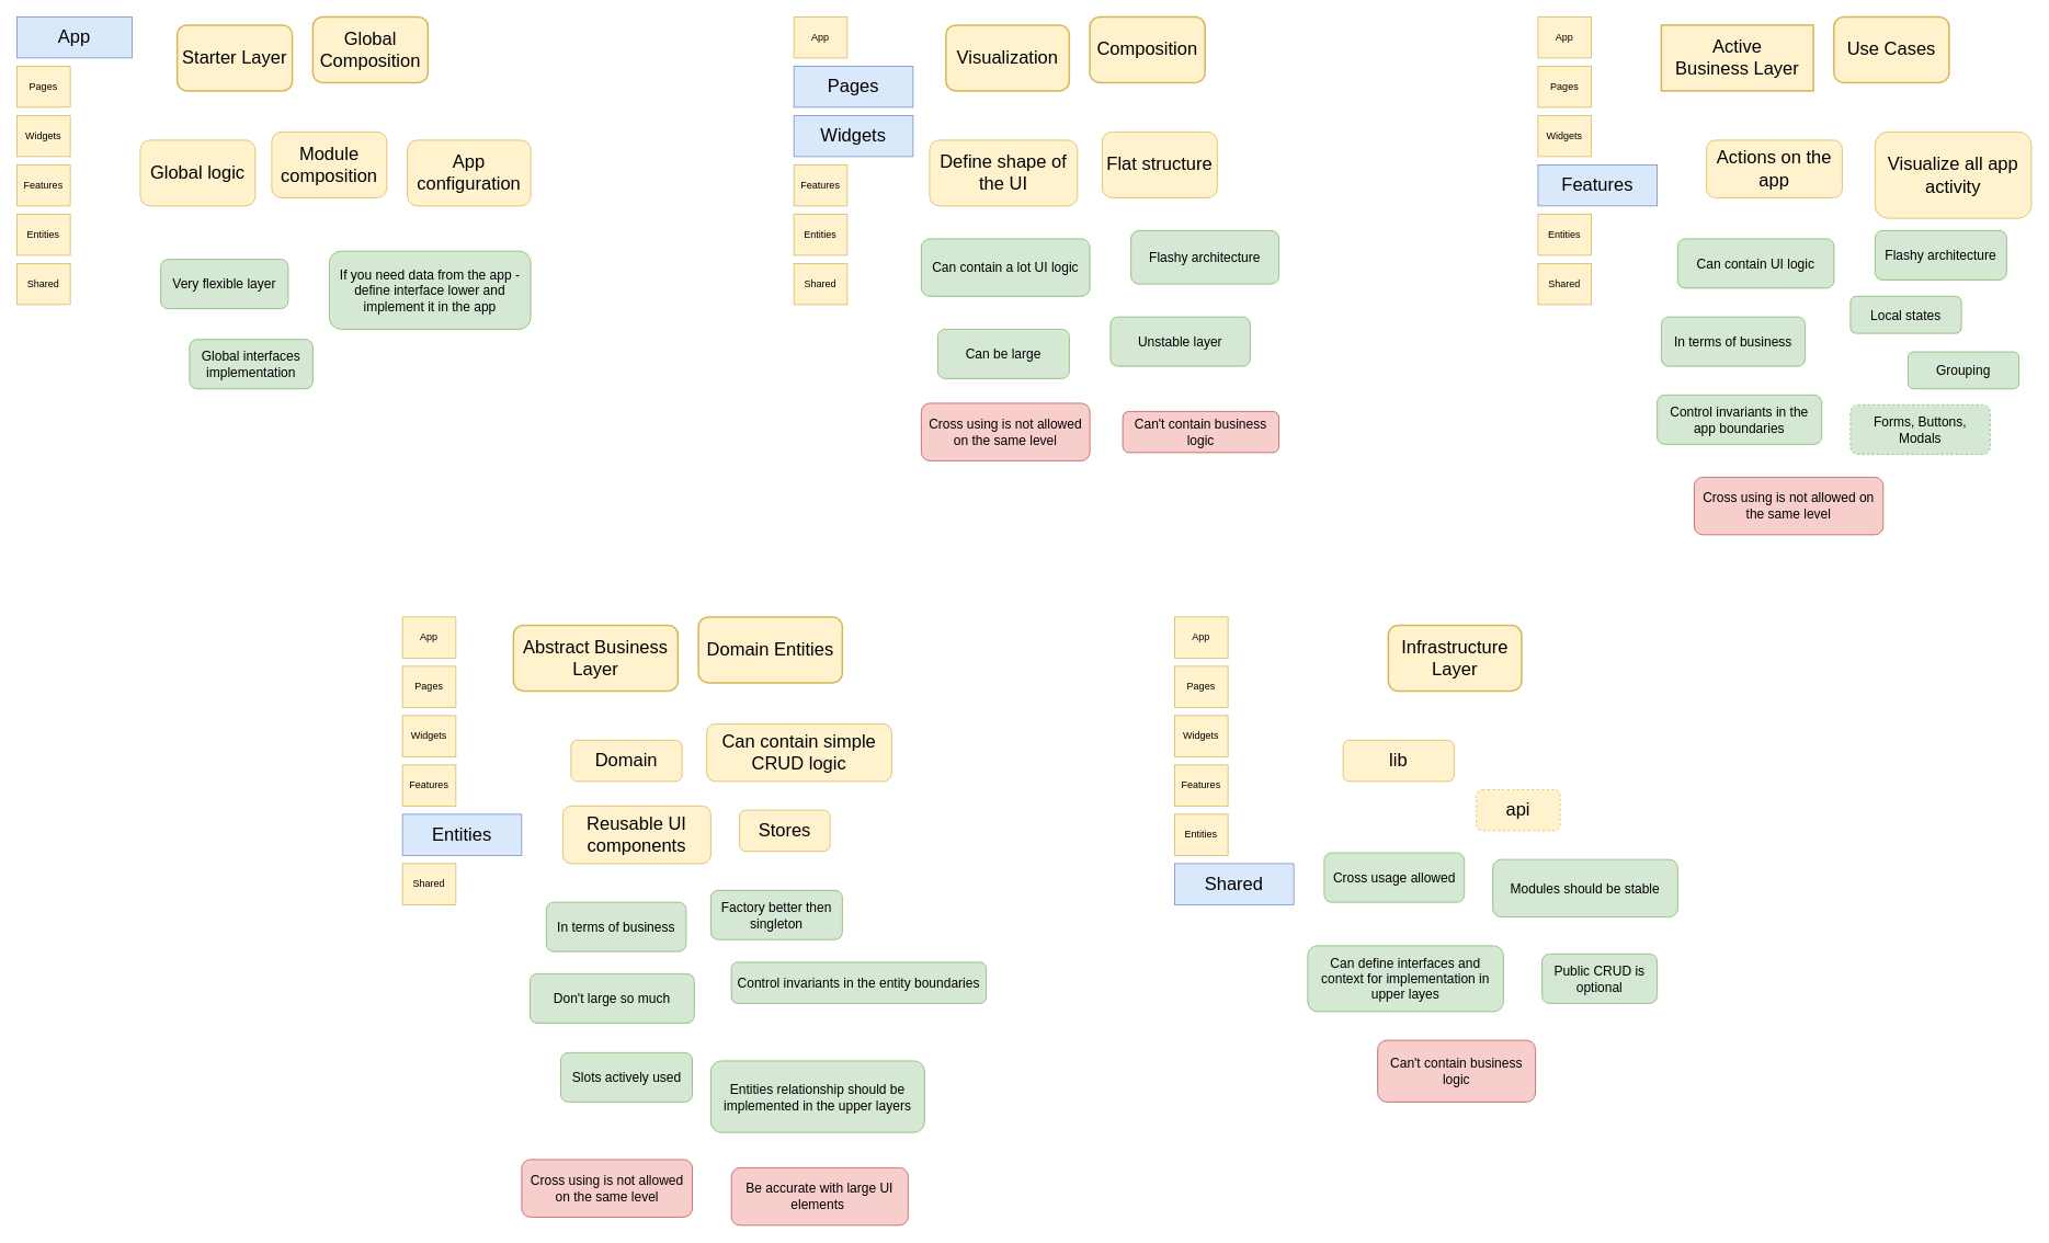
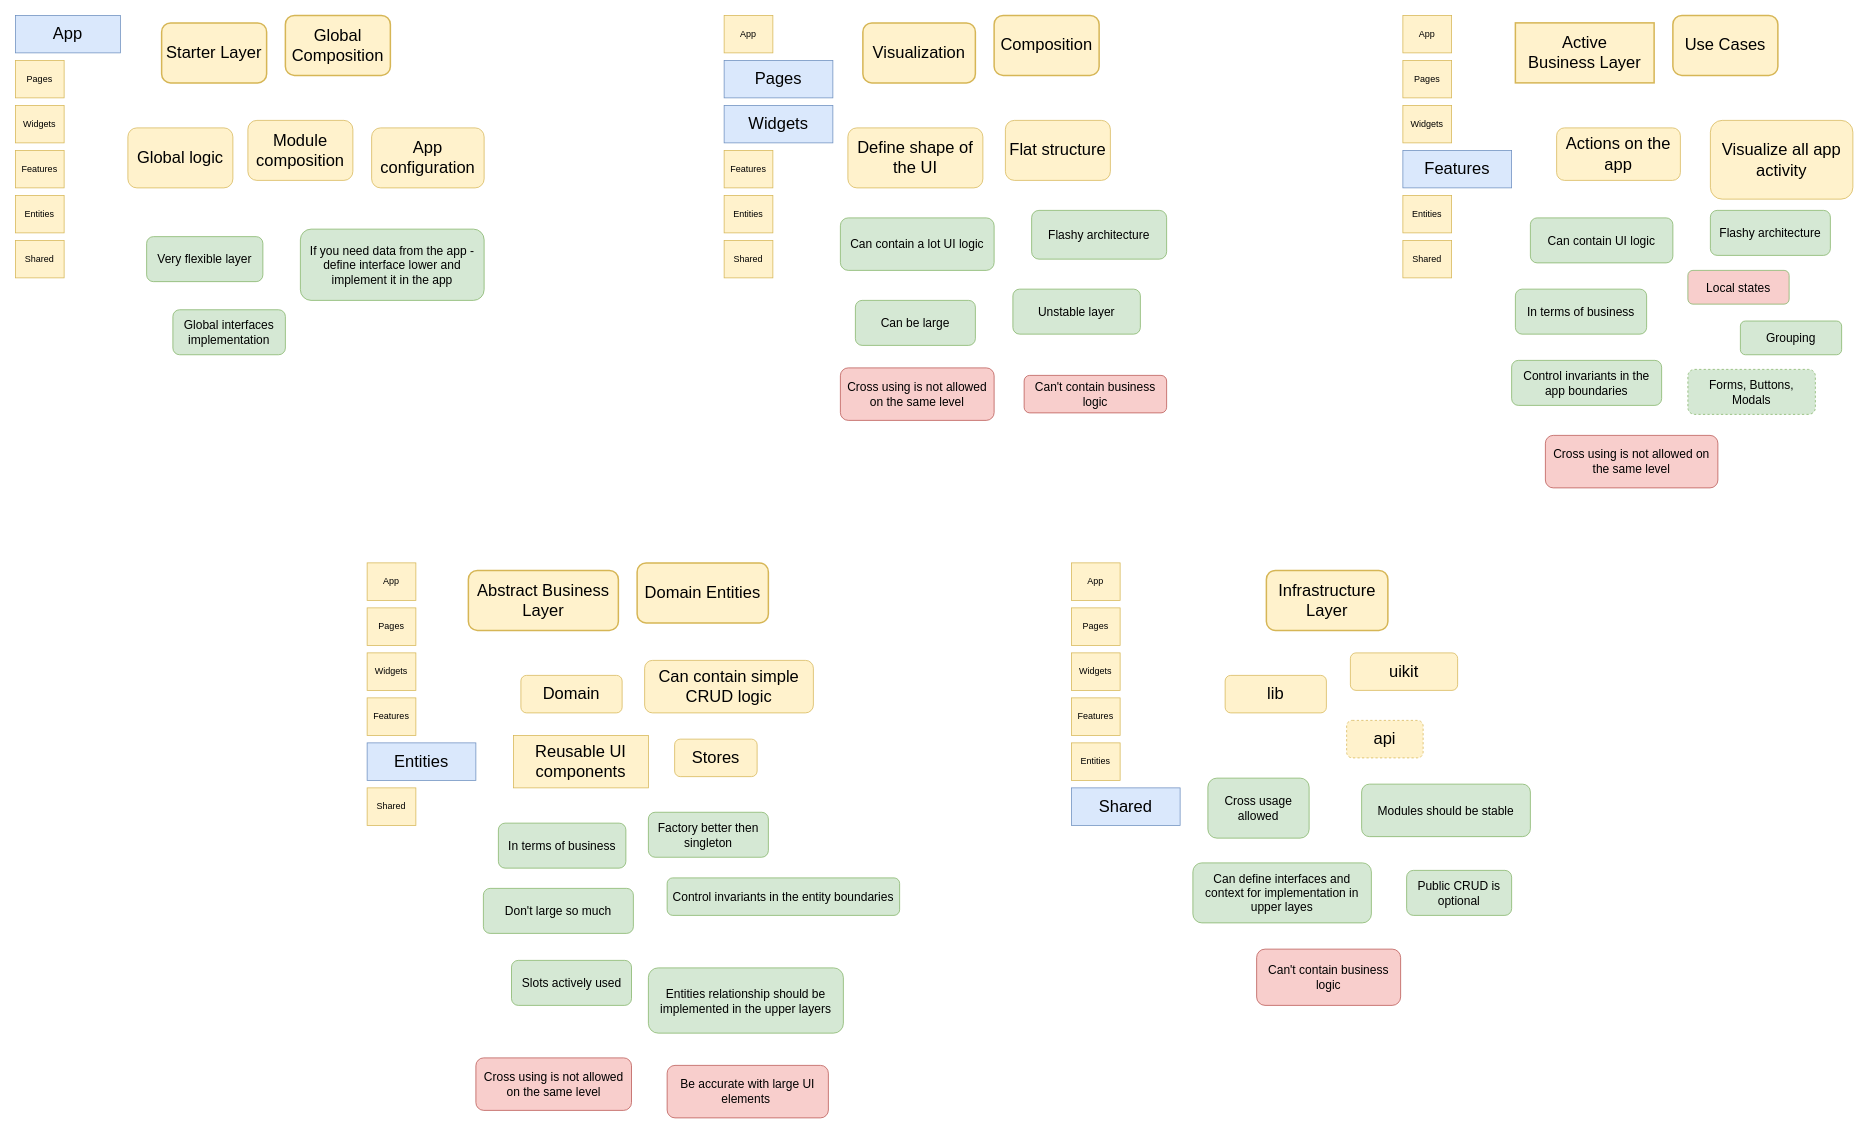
- <mxCell id="46" value="Local states" style="rounded=1;whiteSpace=wrap;html=1;fillColor=#d5e8d4;strokeColor=#82b366;fontColor=#000000;fontSize=16;" parent="1" vertex="1"><mxGeometry x="2250" y="360" width="135" height="45" as="geometry" /></mxCell>
+ <mxCell id="46" value="Local states" style="rounded=1;whiteSpace=wrap;html=1;fillColor=#f8cecc;strokeColor=#82b366;fontColor=#000000;fontSize=16;" parent="1" vertex="1"><mxGeometry x="2250" y="360" width="135" height="45" as="geometry" /></mxCell>
+ <mxCell id="82" value="uikit" style="rounded=1;whiteSpace=wrap;html=1;fillColor=#fff2cc;strokeColor=#d6b656;gradientColor=none;fontSize=22;fontColor=#000000;" parent="1" vertex="1"><mxGeometry x="1800" y="870" width="143" height="50" as="geometry" /></mxCell>
- <mxCell id="68" value="Reusable UI components" style="rounded=1;whiteSpace=wrap;html=1;fillColor=#fff2cc;strokeColor=#d6b656;gradientColor=none;fontSize=22;fontColor=#000000;" parent="1" vertex="1"><mxGeometry x="684" y="980" width="180" height="70" as="geometry" /></mxCell>
+ <mxCell id="68" value="Reusable UI components" style="whiteSpace=wrap;html=1;fillColor=#fff2cc;strokeColor=#d6b656;gradientColor=none;fontSize=22;fontColor=#000000;rounded=0;" parent="1" vertex="1"><mxGeometry x="684" y="980" width="180" height="70" as="geometry" /></mxCell>
- <mxCell id="79" value="Cross usage allowed" style="rounded=1;whiteSpace=wrap;html=1;fillColor=#d5e8d4;strokeColor=#82b366;fontColor=#000000;fontSize=16;" parent="1" vertex="1"><mxGeometry x="1610" y="1037" width="170.5" height="60" as="geometry" /></mxCell>
+ <mxCell id="79" value="Cross usage allowed" style="rounded=1;whiteSpace=wrap;html=1;fillColor=#d5e8d4;strokeColor=#82b366;fontColor=#000000;fontSize=16;" parent="1" vertex="1"><mxGeometry x="1610" y="1037" width="135" height="80" as="geometry" /></mxCell>
